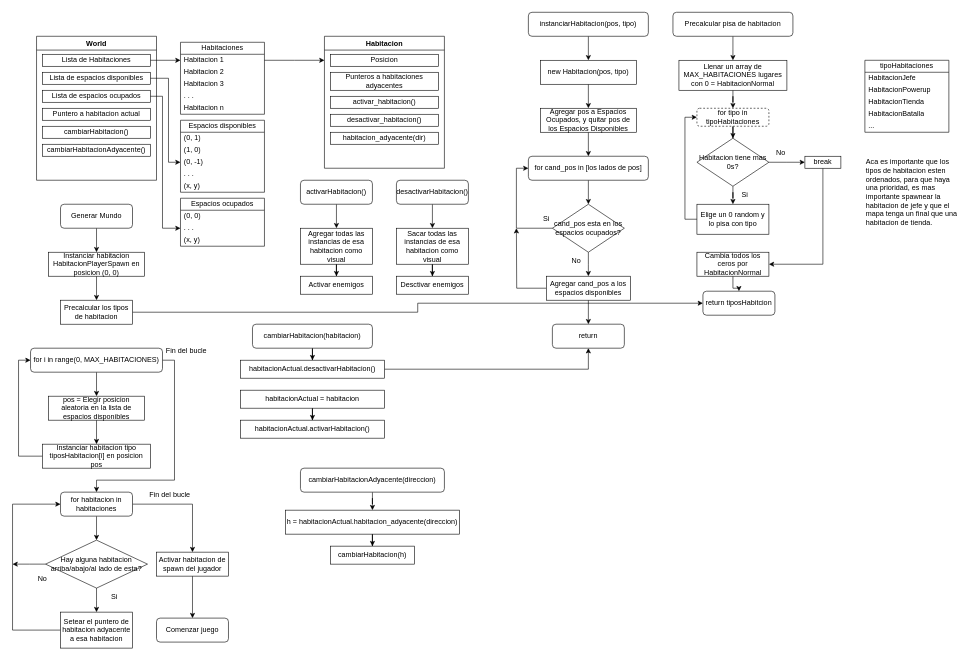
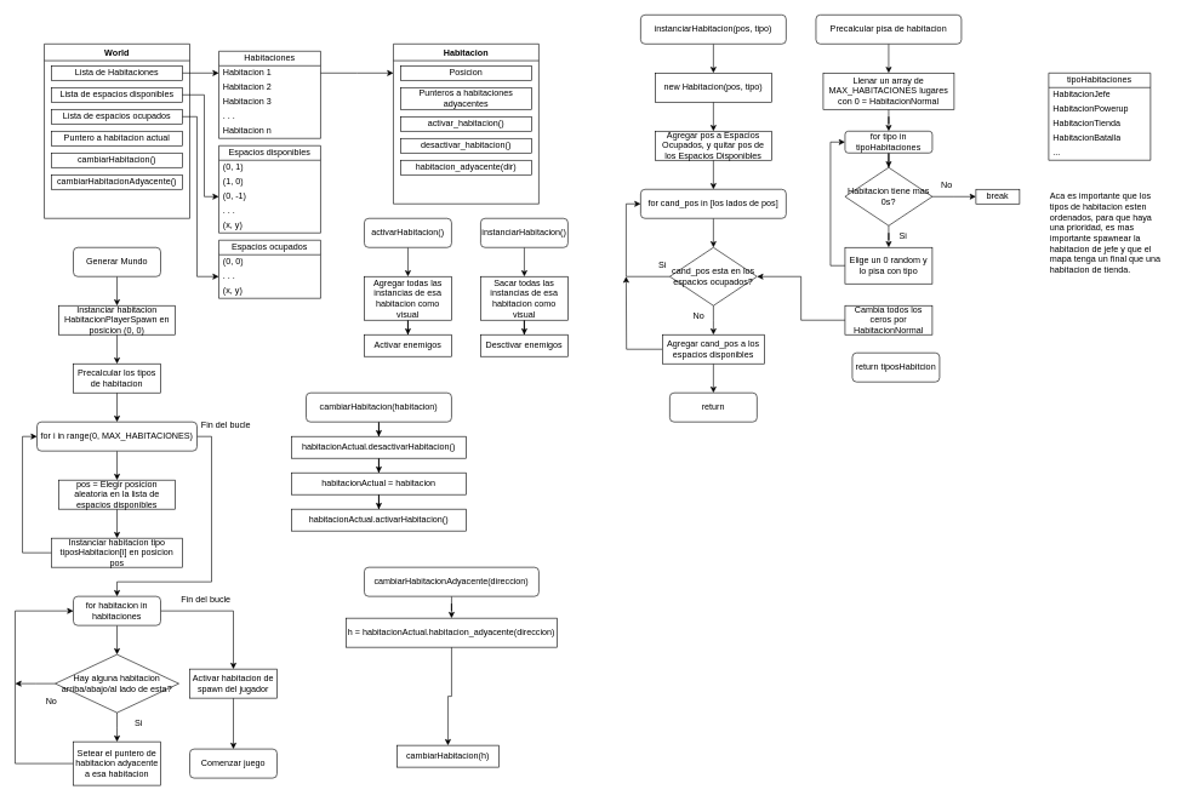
- <mxCell id="91" value="for tipo in tipoHabitaciones" style="rounded=1;whiteSpace=wrap;html=1;dashed=1;" vertex="1" parent="1"><mxGeometry x="1161" y="180" width="120" height="30" as="geometry" /></mxCell>
+ <mxCell id="91" value="for tipo in tipoHabitaciones" style="rounded=1;whiteSpace=wrap;html=1;" vertex="1" parent="1"><mxGeometry x="1161" y="180" width="120" height="30" as="geometry" /></mxCell>
- <mxCell id="111" value="desactivarHabitacion()" style="rounded=1;whiteSpace=wrap;html=1;" vertex="1" parent="1"><mxGeometry x="660" y="300" width="120" height="40" as="geometry" /></mxCell>
+ <mxCell id="111" value="instanciarHabitacion()" style="rounded=1;whiteSpace=wrap;html=1;" vertex="1" parent="1"><mxGeometry x="660" y="300" width="120" height="40" as="geometry" /></mxCell>
- <mxCell id="100" style="edgeStyle=orthogonalEdgeStyle;rounded=0;orthogonalLoop=1;jettySize=auto;html=1;entryX=1;entryY=0.5;entryDx=0;entryDy=0;" edge="1" parent="1" source="101" target="103"><mxGeometry relative="1" as="geometry"><Array as="points"><mxPoint x="1371" y="440" /></Array></mxGeometry></mxCell>
- <mxCell id="102" value="" style="edgeStyle=orthogonalEdgeStyle;rounded=0;orthogonalLoop=1;jettySize=auto;html=1;" edge="1" parent="1" source="103" target="104"><mxGeometry relative="1" as="geometry" /></mxCell>
+ <mxCell id="102" value="" style="edgeStyle=orthogonalEdgeStyle;rounded=0;orthogonalLoop=1;jettySize=auto;html=1;" edge="1" parent="1" source="103" target="73"><mxGeometry relative="1" as="geometry" /></mxCell>
- <mxCell id="32" value="" style="edgeStyle=orthogonalEdgeStyle;rounded=0;orthogonalLoop=1;jettySize=auto;html=1;" edge="1" parent="1" source="33" target="104"><mxGeometry relative="1" as="geometry" /></mxCell>
+ <mxCell id="32" value="" style="edgeStyle=orthogonalEdgeStyle;rounded=0;orthogonalLoop=1;jettySize=auto;html=1;" edge="1" parent="1" source="33" target="29"><mxGeometry relative="1" as="geometry" /></mxCell>
- <mxCell id="117" style="edgeStyle=orthogonalEdgeStyle;rounded=0;orthogonalLoop=1;jettySize=auto;html=1;" edge="1" parent="1" source="118" target="78"><mxGeometry relative="1" as="geometry" /></mxCell>
+ <mxCell id="117" style="edgeStyle=orthogonalEdgeStyle;rounded=0;orthogonalLoop=1;jettySize=auto;html=1;entryX=0.5;entryY=0;entryDx=0;entryDy=0;" edge="1" parent="1" source="118" target="120"><mxGeometry relative="1" as="geometry" /></mxCell>
- <mxCell id="126" value="cambiarHabitacion(h)" style="rounded=0;whiteSpace=wrap;html=1;" vertex="1" parent="1"><mxGeometry x="550" y="910" width="140" height="30" as="geometry" /></mxCell>
+ <mxCell id="126" value="cambiarHabitacion(h)" style="rounded=0;whiteSpace=wrap;html=1;" vertex="1" parent="1"><mxGeometry x="545" y="1025" width="140" height="30" as="geometry" /></mxCell>
